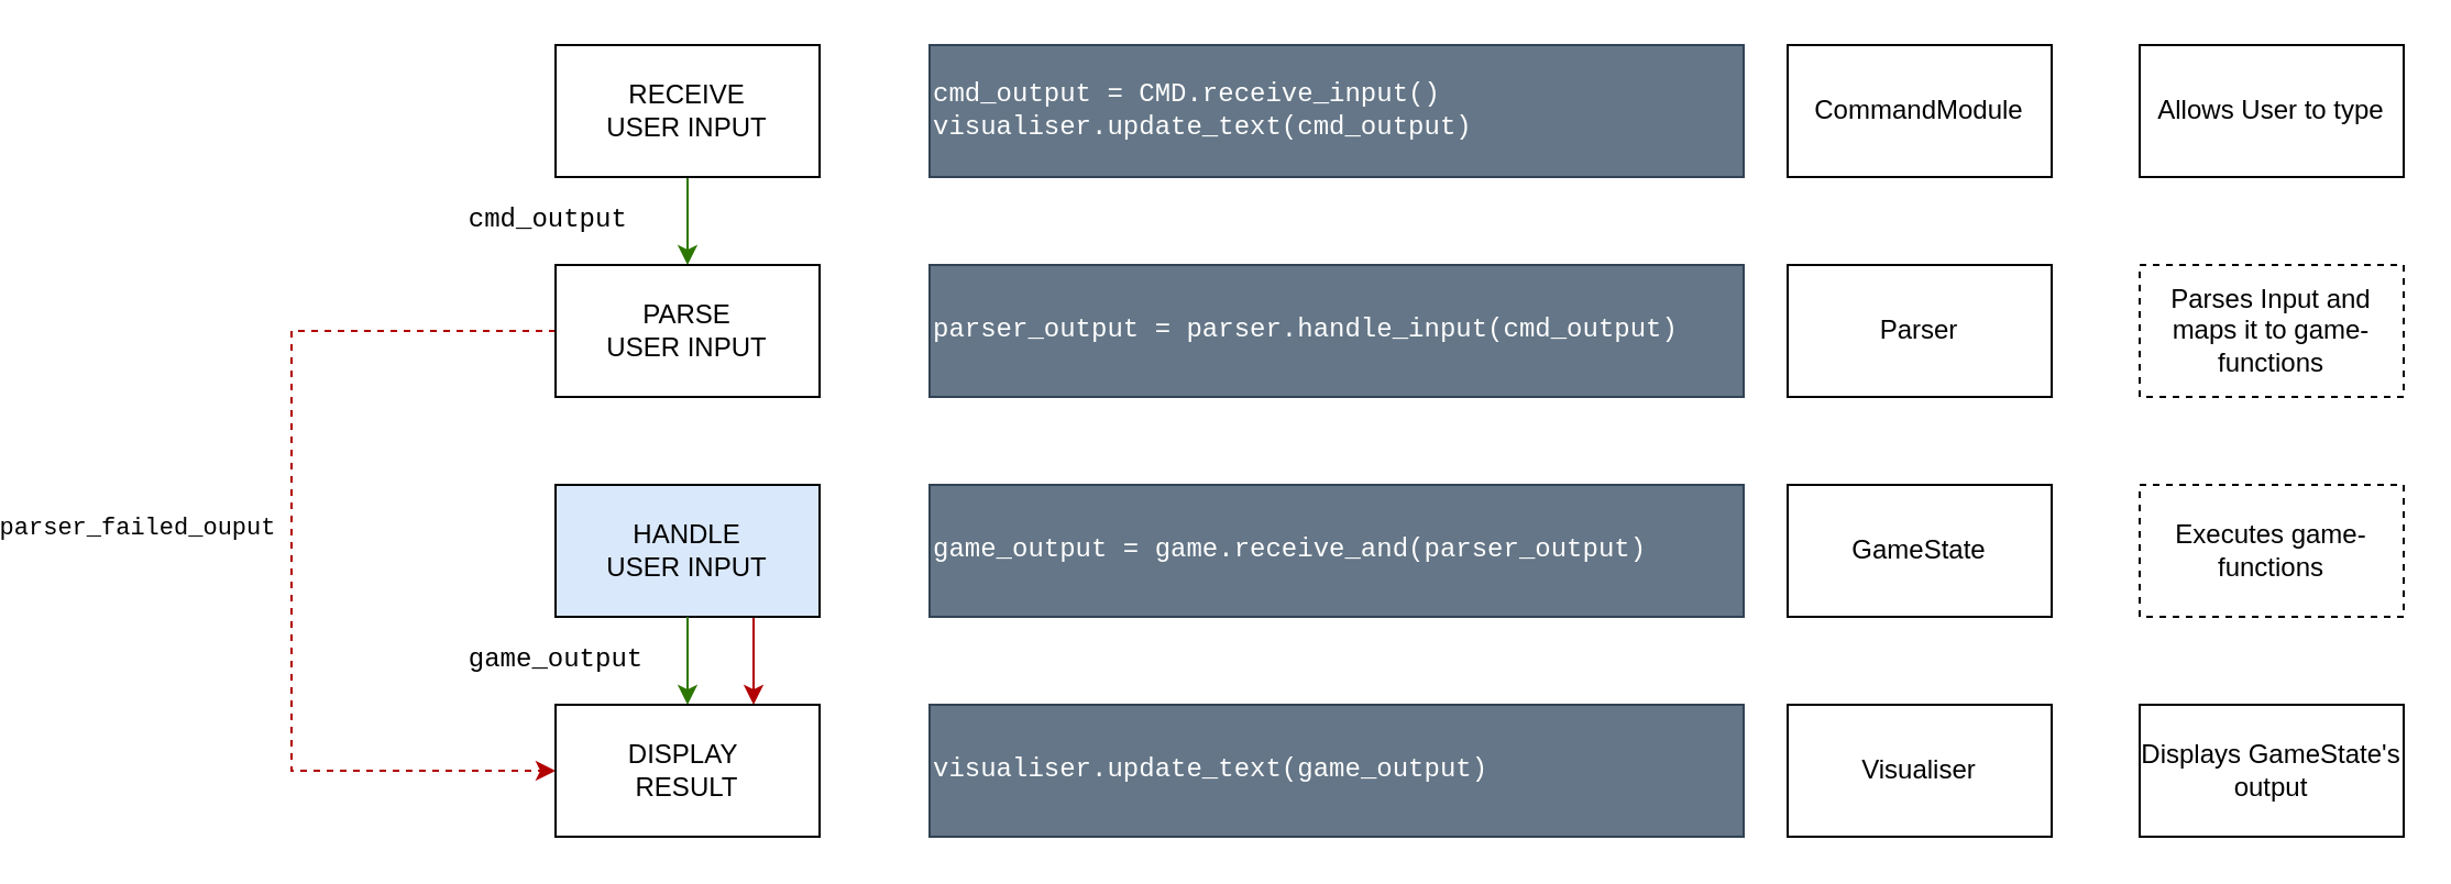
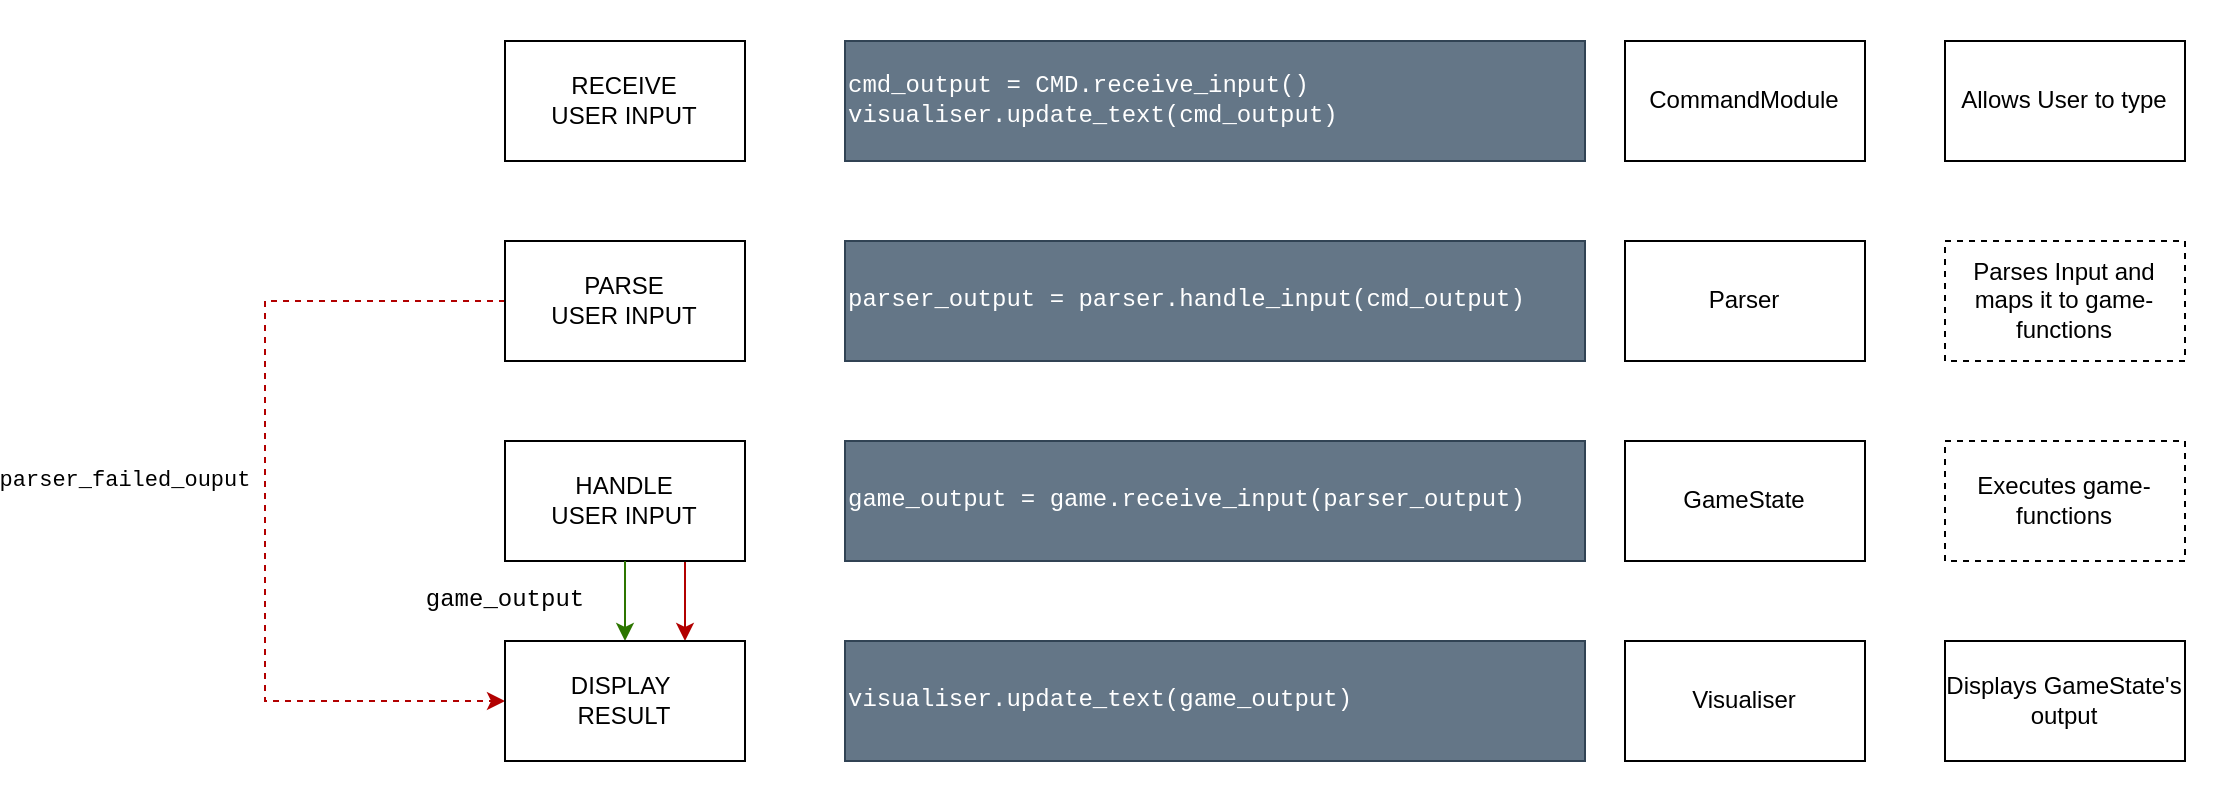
- <mxCell id="5" value="&lt;span style=&quot;color: rgb(0, 0, 0); font-size: 12px; font-style: normal; font-weight: 400; letter-spacing: normal; text-align: left; text-indent: 0px; text-transform: none; word-spacing: 0px; display: inline; float: none;&quot;&gt;cmd_output&lt;span&gt;&amp;nbsp;&lt;/span&gt;&lt;/span&gt;" style="edgeStyle=orthogonalEdgeStyle;rounded=0;orthogonalLoop=1;jettySize=auto;html=1;labelBackgroundColor=none;entryX=0.5;entryY=0;entryDx=0;entryDy=0;fillColor=#60a917;strokeColor=#2D7600;fontFamily=Courier New;" edge="1" parent="1" source="6" target="8"><mxGeometry y="-60" relative="1" as="geometry"><mxPoint x="200" y="130" as="targetPoint" /><mxPoint as="offset" /></mxGeometry></mxCell>
- <mxCell id="10" value="HANDLE&lt;br&gt;USER INPUT" style="rounded=0;whiteSpace=wrap;html=1;align=center;fillColor=#dae8fc;" vertex="1" parent="1"><mxGeometry x="140" y="220" width="120" height="60" as="geometry" /></mxCell>
+ <mxCell id="10" value="HANDLE&lt;br&gt;USER INPUT" style="rounded=0;whiteSpace=wrap;html=1;align=center;" vertex="1" parent="1"><mxGeometry x="140" y="220" width="120" height="60" as="geometry" /></mxCell>
- <mxCell id="4" value="game_output = game.receive_and(parser_output)" style="rounded=0;whiteSpace=wrap;html=1;align=left;fontFamily=Courier New;fillColor=#647687;strokeColor=#314354;fontColor=#ffffff;" vertex="1" parent="1"><mxGeometry x="310" y="220" width="370" height="60" as="geometry" /></mxCell>
+ <mxCell id="4" value="game_output = game.receive_input(parser_output)" style="rounded=0;whiteSpace=wrap;html=1;align=left;fontFamily=Courier New;fillColor=#647687;strokeColor=#314354;fontColor=#ffffff;" vertex="1" parent="1"><mxGeometry x="310" y="220" width="370" height="60" as="geometry" /></mxCell>
